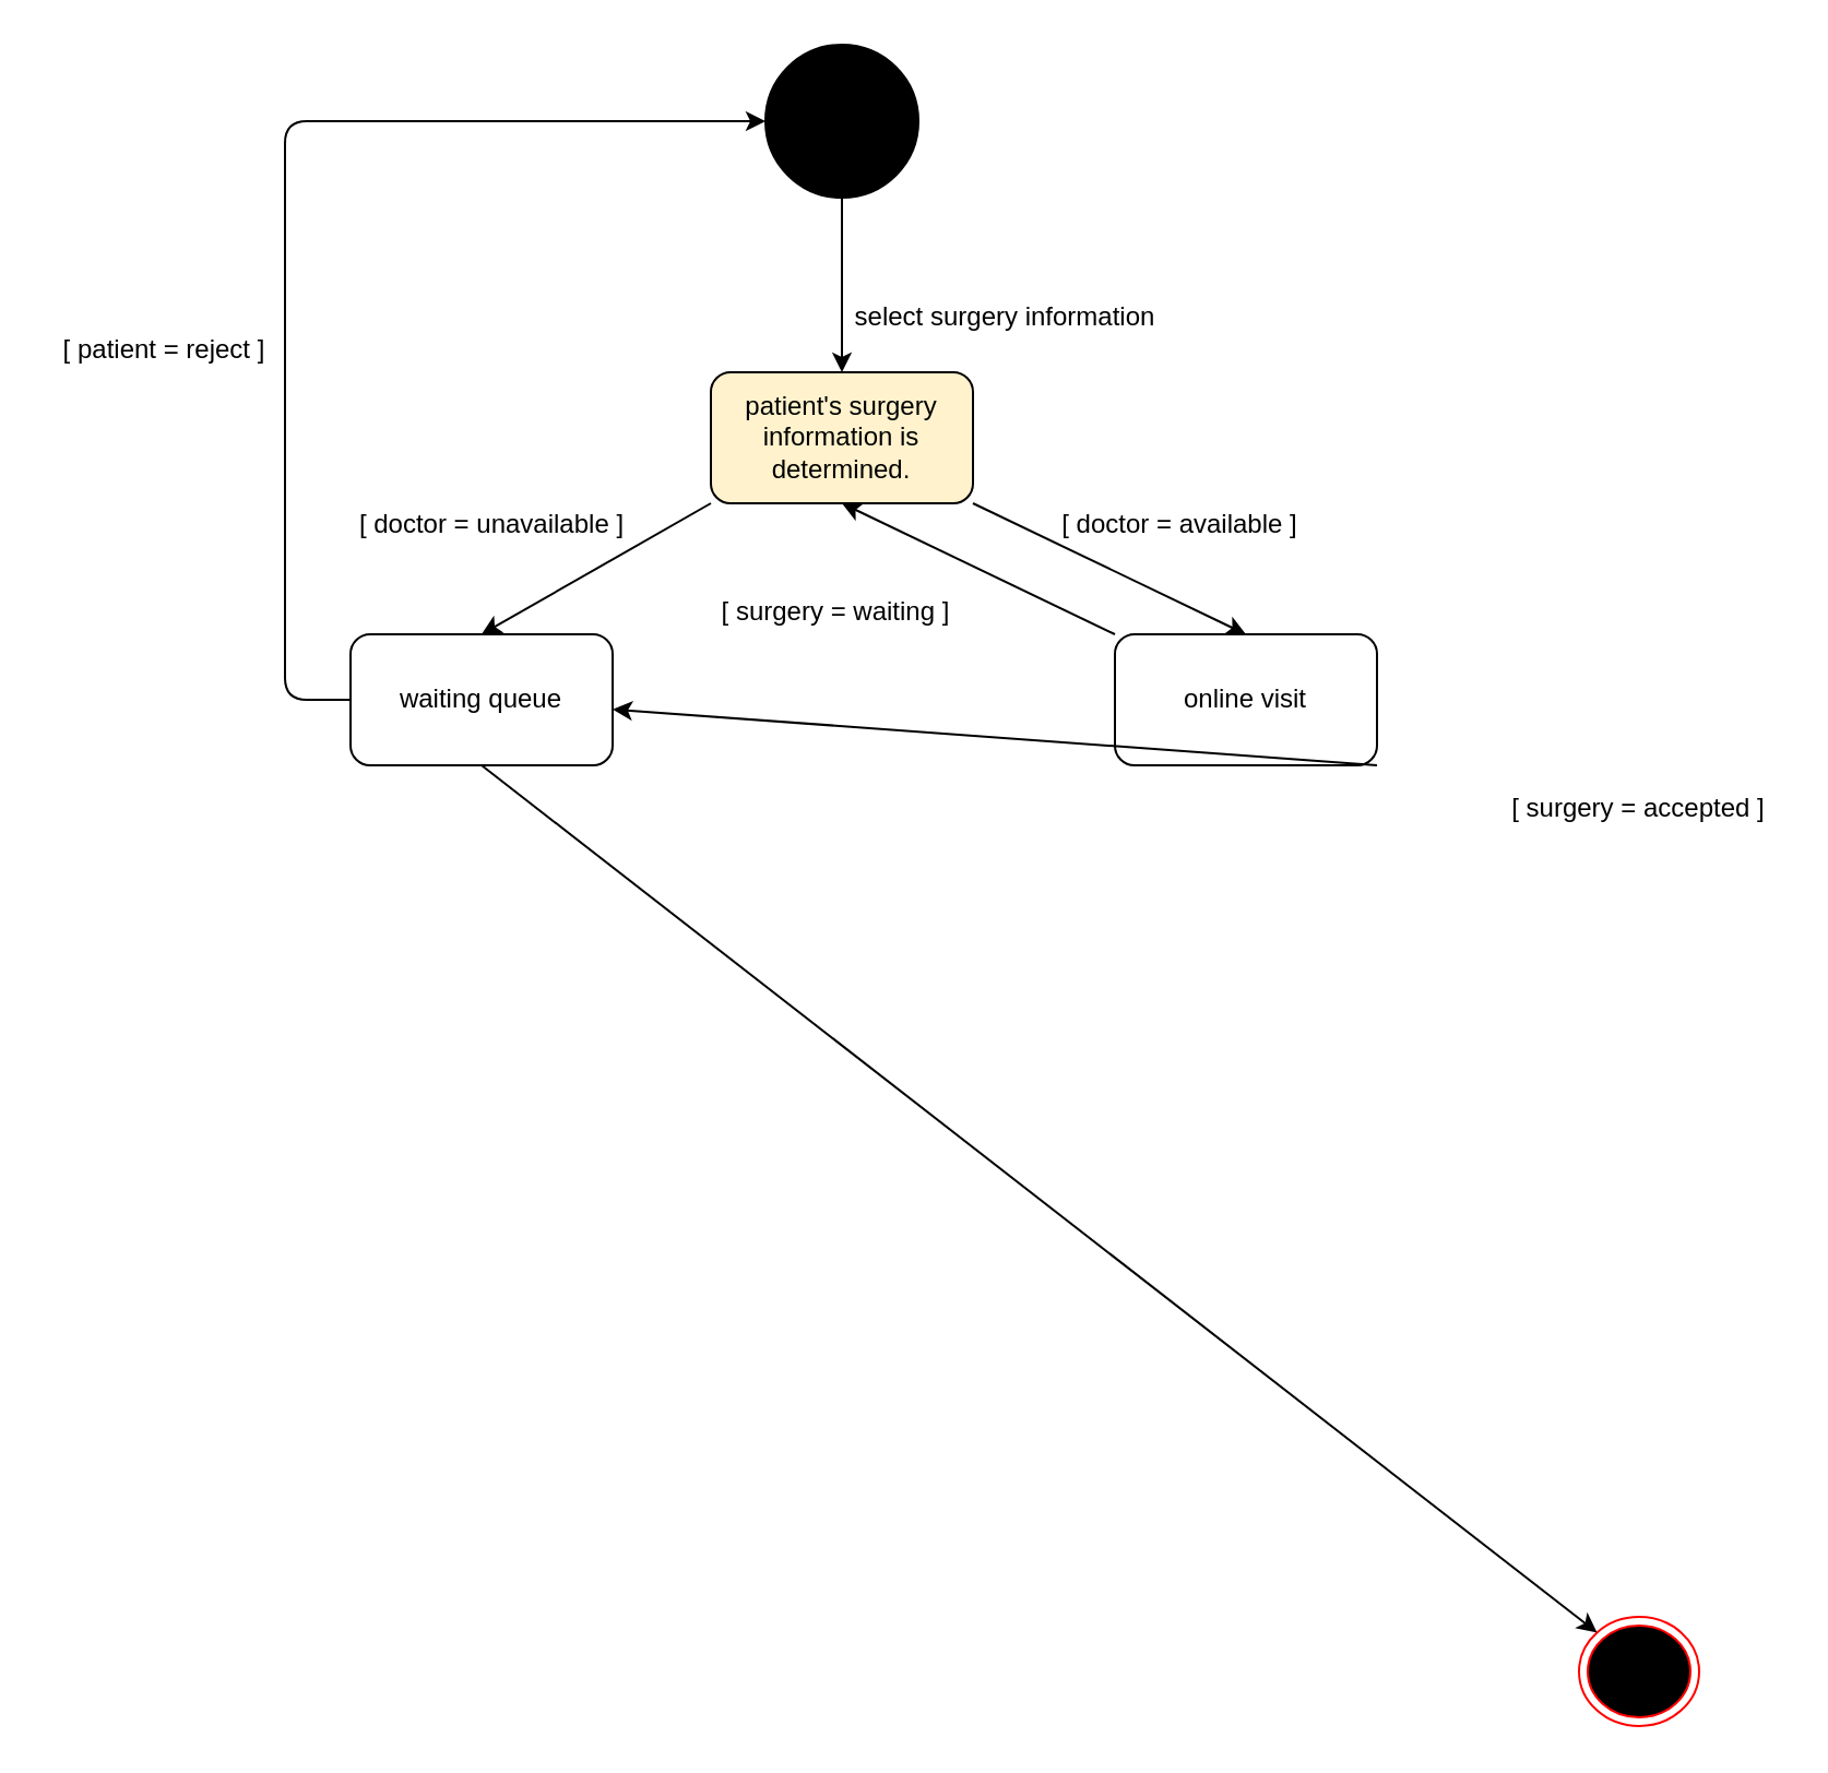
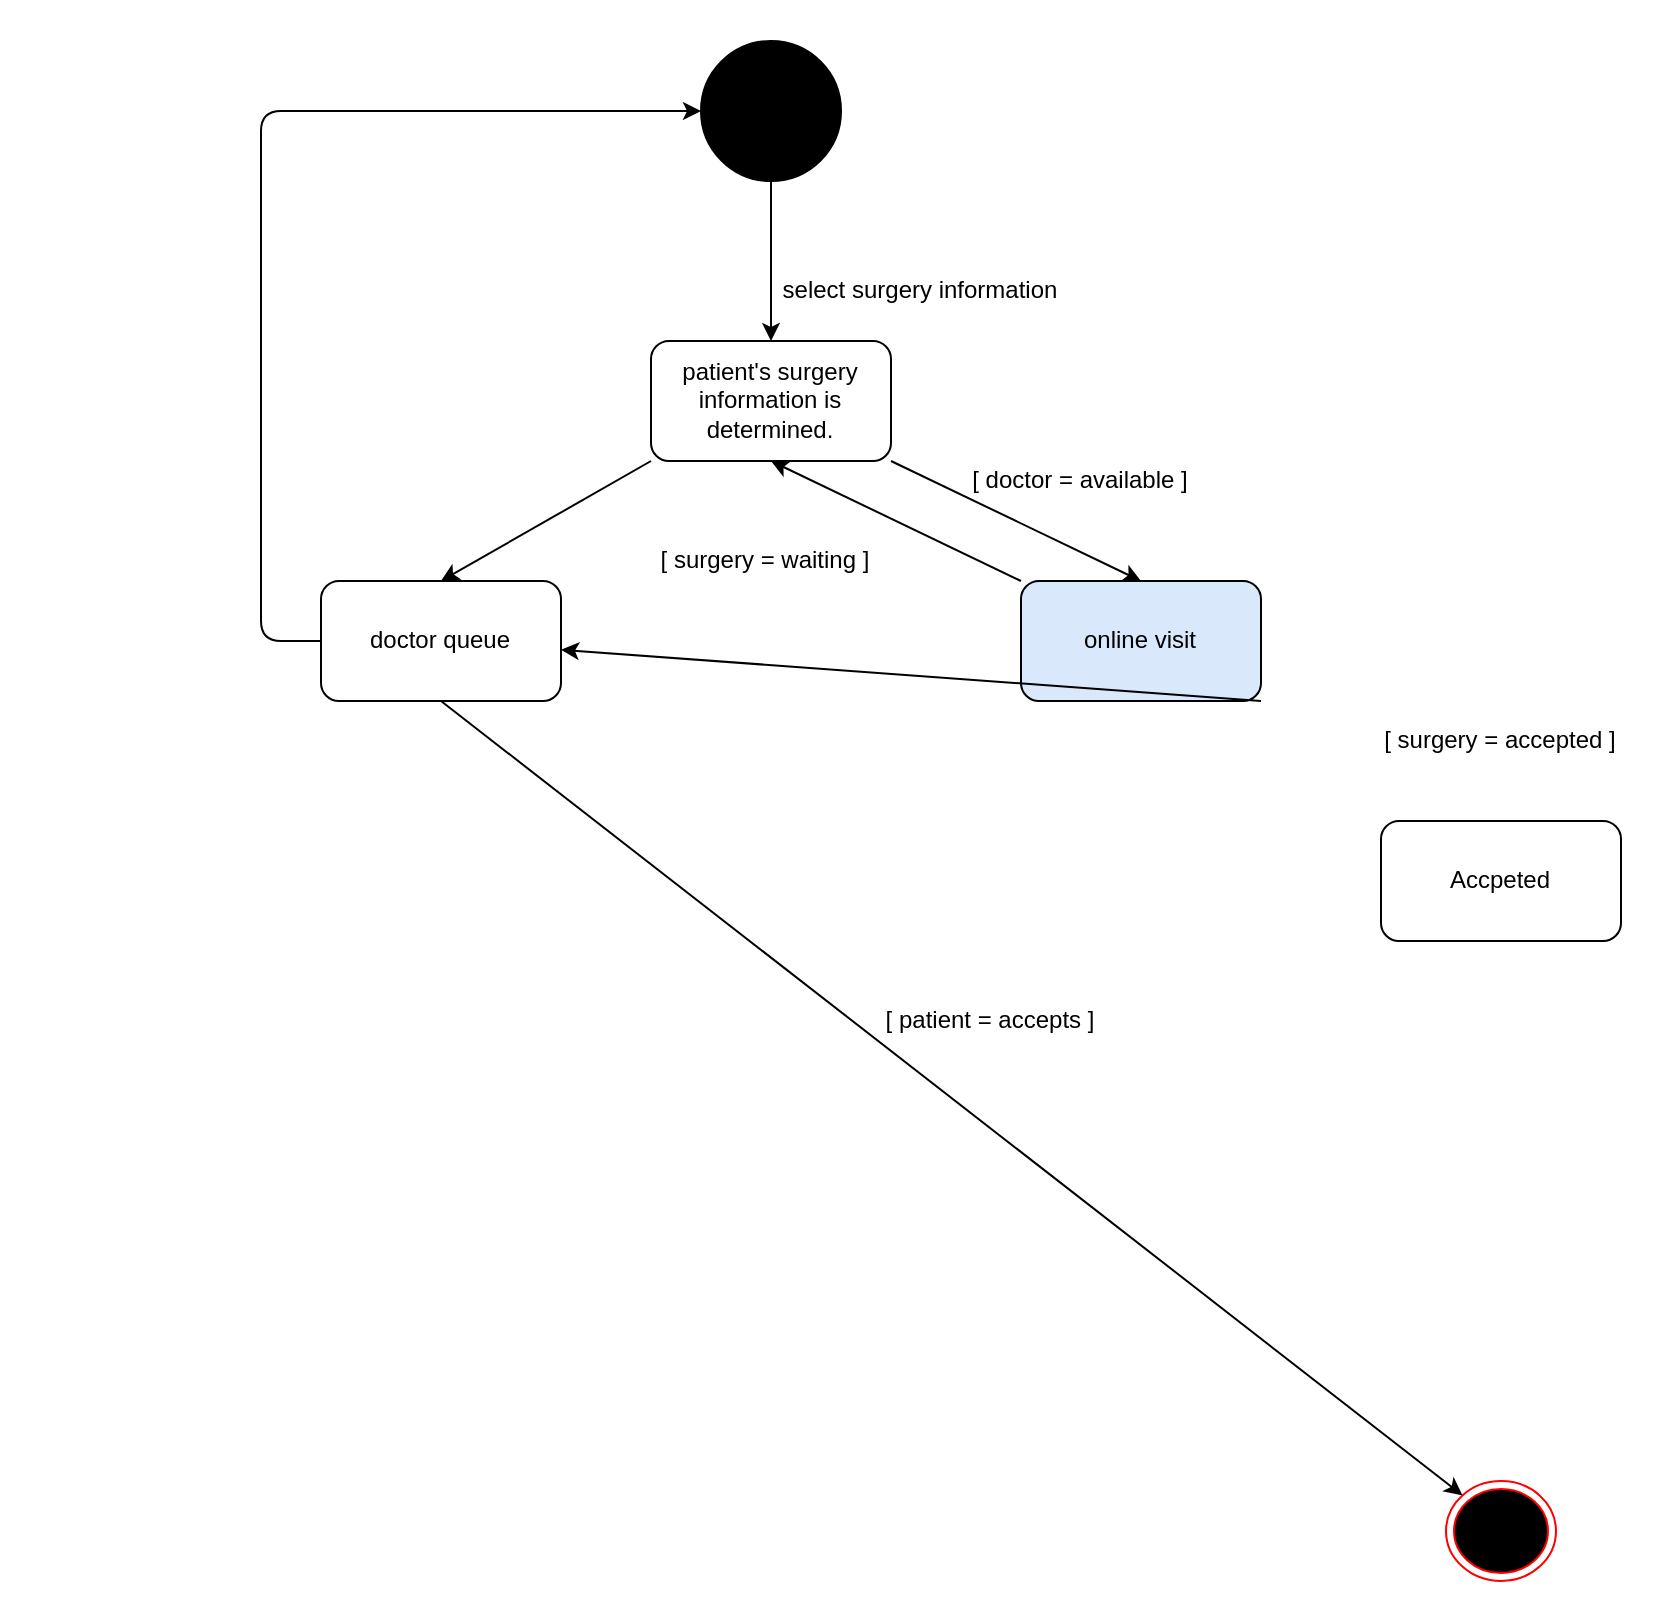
- <mxCell id="22" value="[ patient = reject ]" style="text;html=1;strokeColor=none;fillColor=none;align=center;verticalAlign=middle;whiteSpace=wrap;rounded=0;" vertex="1" parent="1"><mxGeometry x="20" y="150" width="110" height="20" as="geometry" /></mxCell>
- <mxCell id="5" value="patient's surgery information is determined." style="rounded=1;whiteSpace=wrap;html=1;strokeColor=#000000;fillColor=#fff2cc;" vertex="1" parent="1"><mxGeometry x="325" y="170" width="120" height="60" as="geometry" /></mxCell>
+ <mxCell id="5" value="patient's surgery information is determined." style="rounded=1;whiteSpace=wrap;html=1;strokeColor=#000000;fillColor=#FFFFFF;" vertex="1" parent="1"><mxGeometry x="325" y="170" width="120" height="60" as="geometry" /></mxCell>
- <mxCell id="12" value="[ doctor = unavailable ]" style="text;html=1;strokeColor=none;fillColor=none;align=center;verticalAlign=middle;whiteSpace=wrap;rounded=0;" vertex="1" parent="1"><mxGeometry x="160" y="230" width="130" height="20" as="geometry" /></mxCell>
- <mxCell id="11" value="waiting queue" style="rounded=1;whiteSpace=wrap;html=1;strokeColor=#000000;fillColor=#FFFFFF;" vertex="1" parent="1"><mxGeometry x="160" y="290" width="120" height="60" as="geometry" /></mxCell>
+ <mxCell id="11" value="doctor queue" style="rounded=1;whiteSpace=wrap;html=1;strokeColor=#000000;fillColor=#FFFFFF;" vertex="1" parent="1"><mxGeometry x="160" y="290" width="120" height="60" as="geometry" /></mxCell>
- <mxCell id="9" value="online visit" style="rounded=1;whiteSpace=wrap;html=1;strokeColor=#000000;fillColor=#FFFFFF;" vertex="1" parent="1"><mxGeometry x="510" y="290" width="120" height="60" as="geometry" /></mxCell>
+ <mxCell id="9" value="online visit" style="rounded=1;whiteSpace=wrap;html=1;strokeColor=#000000;fillColor=#dae8fc;" vertex="1" parent="1"><mxGeometry x="510" y="290" width="120" height="60" as="geometry" /></mxCell>
+ <mxCell id="14" value="Accpeted" style="rounded=1;whiteSpace=wrap;html=1;strokeColor=#000000;fillColor=#FFFFFF;" vertex="1" parent="1"><mxGeometry x="690" y="410" width="120" height="60" as="geometry" /></mxCell>
+ <mxCell id="19" value="[ patient = accepts ]" style="text;html=1;strokeColor=none;fillColor=none;align=center;verticalAlign=middle;whiteSpace=wrap;rounded=0;" vertex="1" parent="1"><mxGeometry x="440" y="500" width="110" height="20" as="geometry" /></mxCell>
